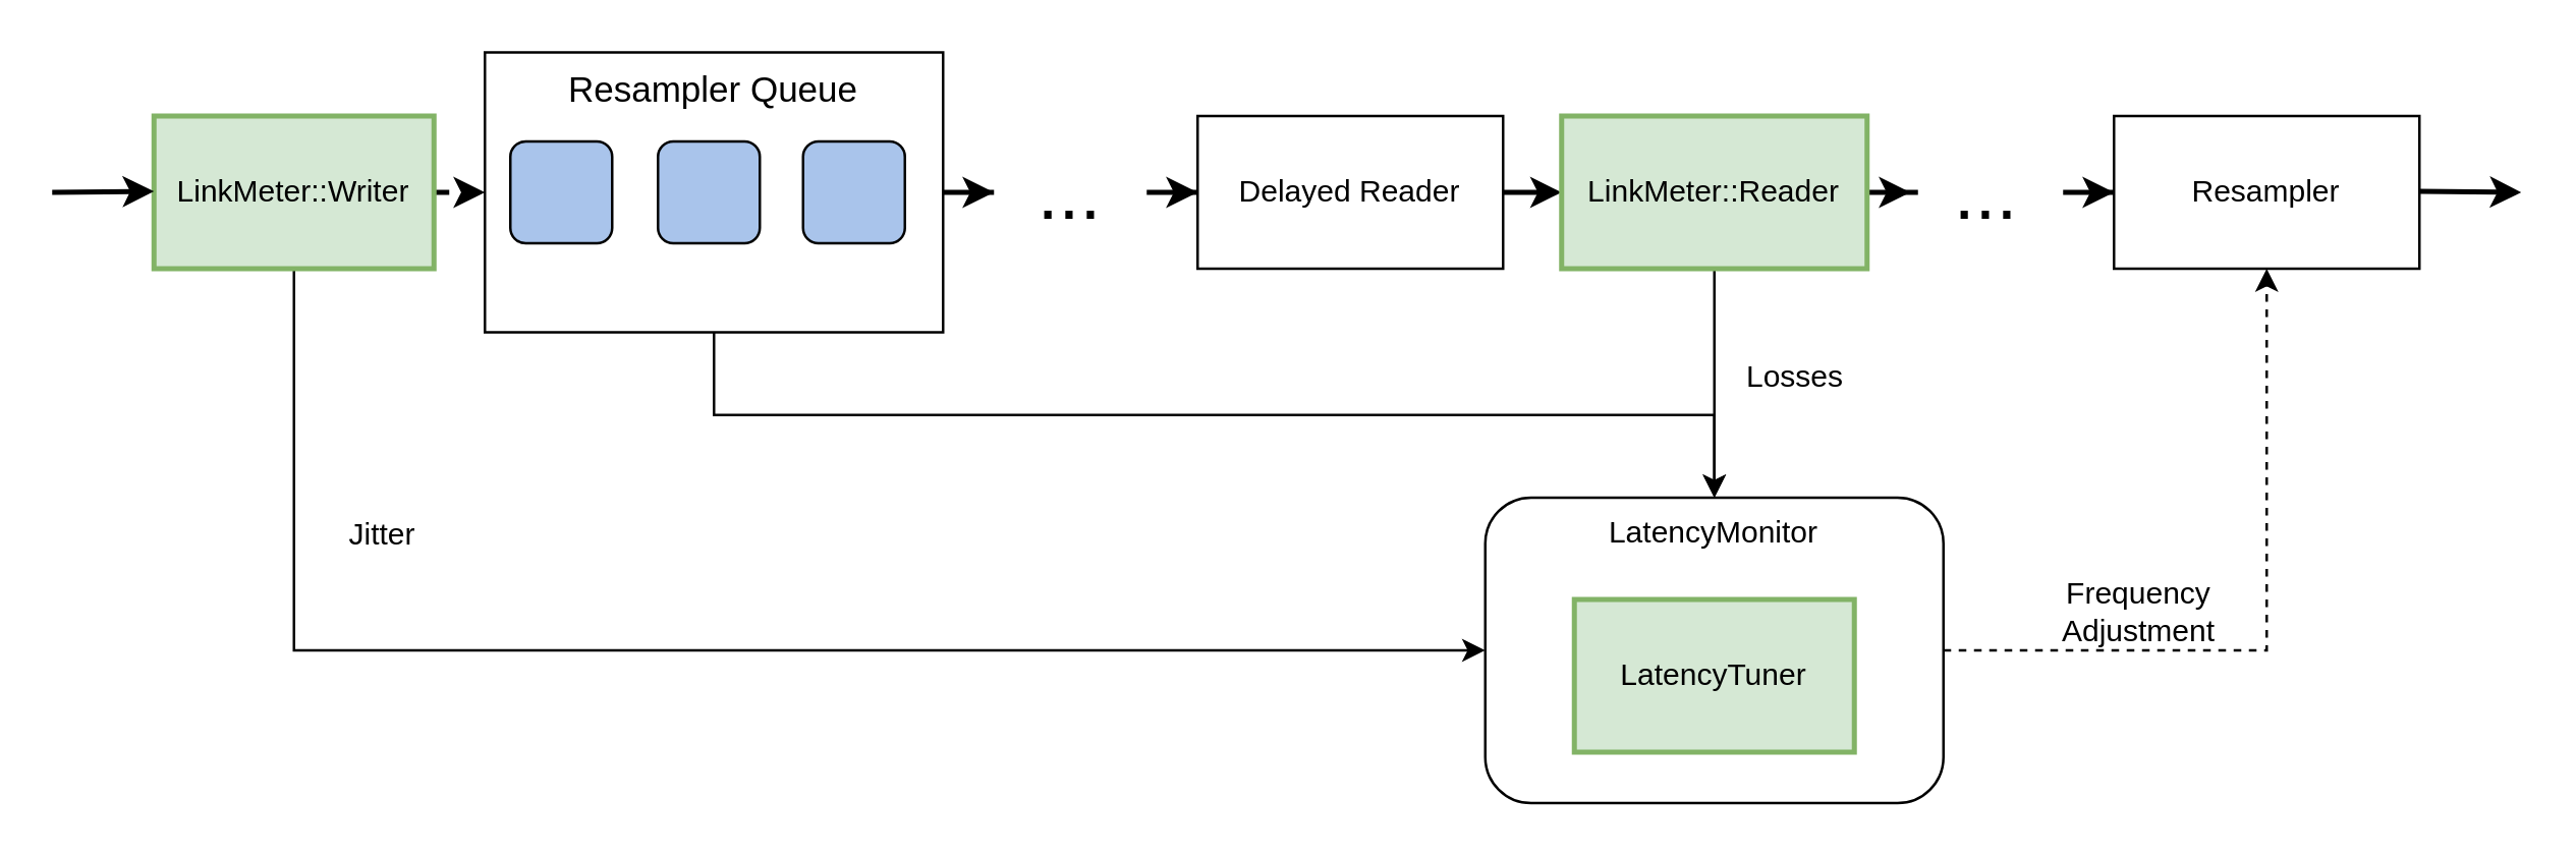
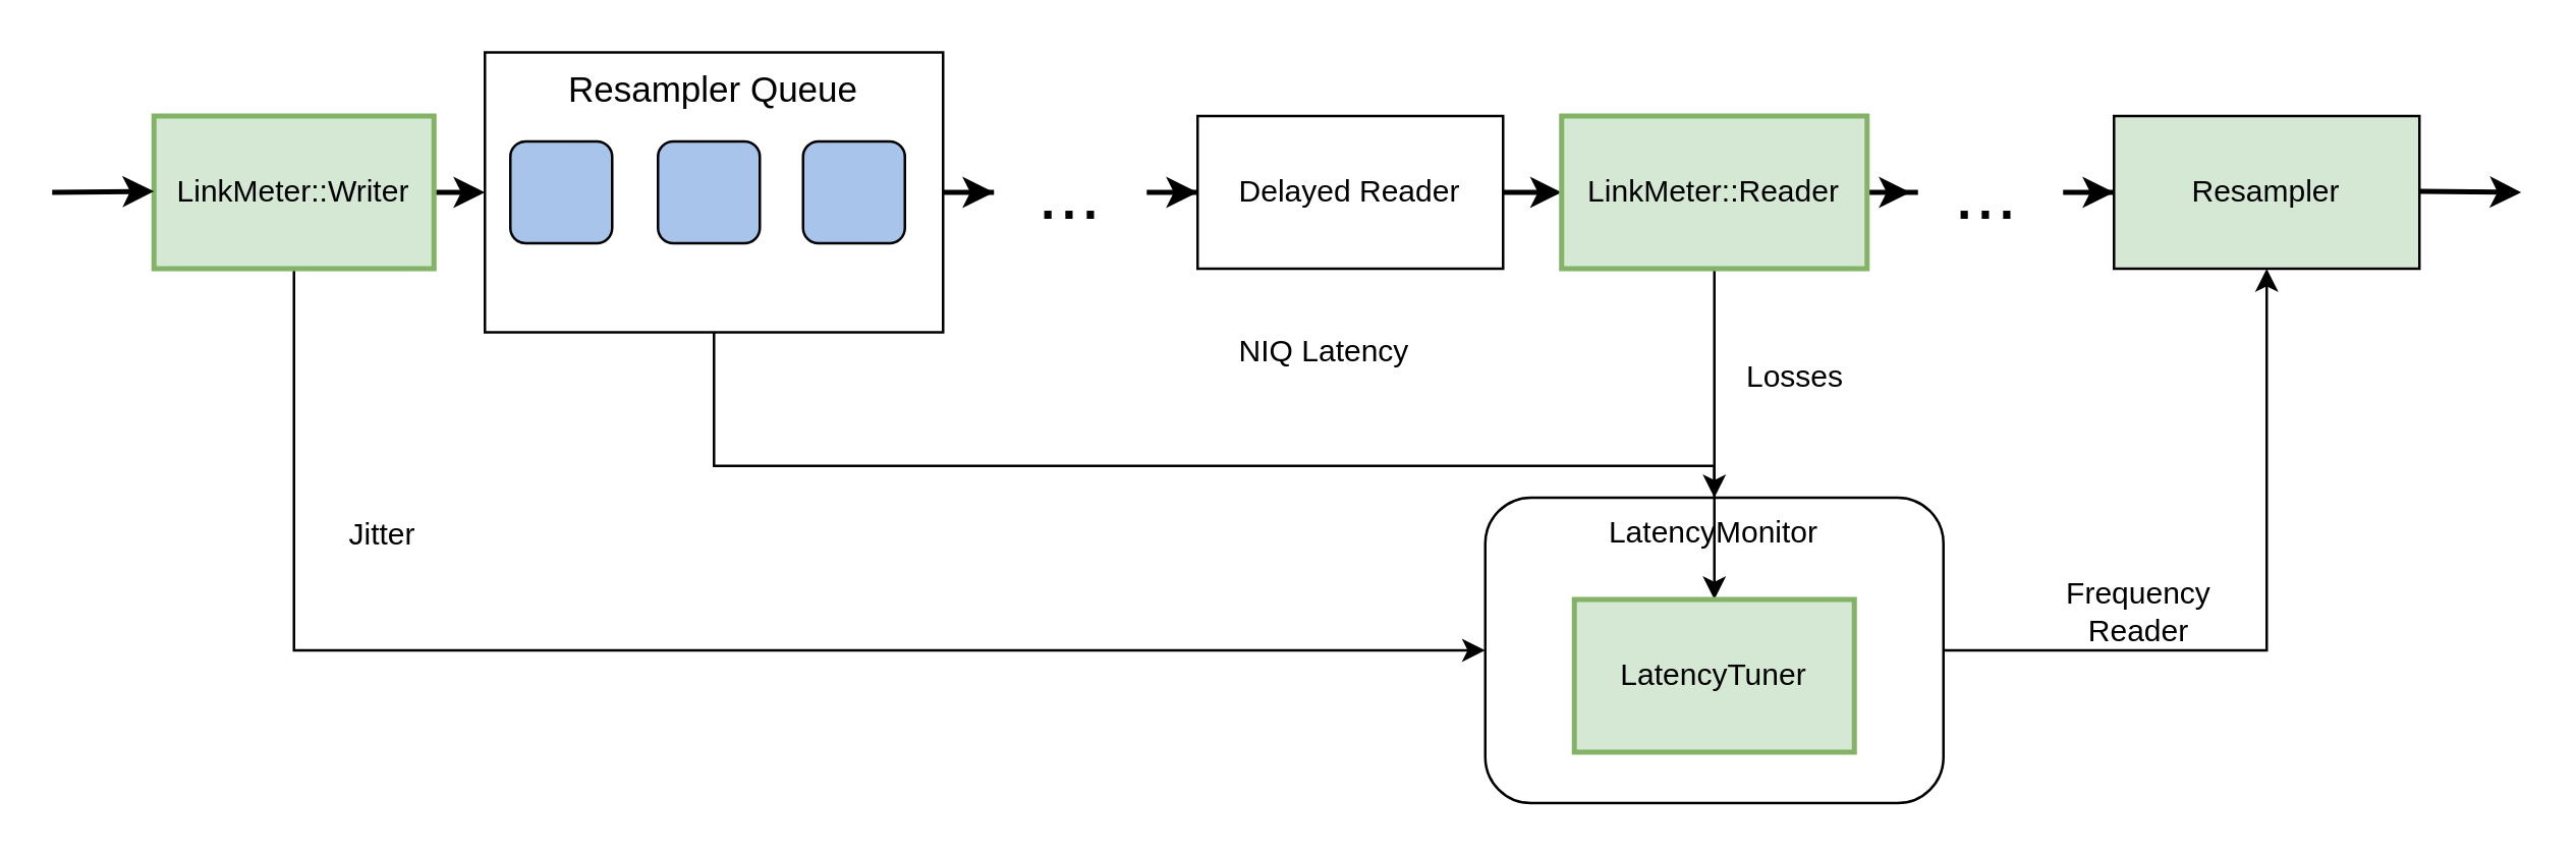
- <mxCell id="2" style="edgeStyle=orthogonalEdgeStyle;rounded=0;orthogonalLoop=1;jettySize=auto;html=1;exitX=1;exitY=0.5;exitDx=0;exitDy=0;entryX=0;entryY=0.5;entryDx=0;entryDy=0;strokeWidth=2;dashed=1;" edge="1" parent="1" source="4" target="6"><mxGeometry relative="1" as="geometry" /></mxCell>
+ <mxCell id="2" style="edgeStyle=orthogonalEdgeStyle;rounded=0;orthogonalLoop=1;jettySize=auto;html=1;exitX=1;exitY=0.5;exitDx=0;exitDy=0;entryX=0;entryY=0.5;entryDx=0;entryDy=0;strokeWidth=2;" edge="1" parent="1" source="4" target="6"><mxGeometry relative="1" as="geometry" /></mxCell>
- <mxCell id="18" value="&lt;div&gt;Resampler&lt;/div&gt;" style="whiteSpace=wrap;html=1;flipH=0;" vertex="1" parent="1"><mxGeometry x="830" y="45" width="120" height="60" as="geometry" /></mxCell>
+ <mxCell id="18" value="&lt;div&gt;Resampler&lt;/div&gt;" style="whiteSpace=wrap;html=1;flipH=0;fillColor=#d5e8d4;" vertex="1" parent="1"><mxGeometry x="830" y="45" width="120" height="60" as="geometry" /></mxCell>
+ <mxCell id="29" value="NIQ Latency" style="text;html=1;align=center;verticalAlign=middle;whiteSpace=wrap;rounded=0;" vertex="1" parent="1"><mxGeometry x="480" y="115" width="80" height="45" as="geometry" /></mxCell>
- <mxCell id="24" style="edgeStyle=orthogonalEdgeStyle;rounded=0;orthogonalLoop=1;jettySize=auto;html=1;exitX=0.5;exitY=1;exitDx=0;exitDy=0;entryX=0.5;entryY=0;entryDx=0;entryDy=0;" edge="1" parent="1" source="6" target="21"><mxGeometry relative="1" as="geometry" /></mxCell>
+ <mxCell id="24" style="edgeStyle=orthogonalEdgeStyle;rounded=0;orthogonalLoop=1;jettySize=auto;html=1;exitX=0.5;exitY=1;exitDx=0;exitDy=0;" edge="1" parent="1" source="6" target="28"><mxGeometry relative="1" as="geometry" /></mxCell>
- <mxCell id="27" value="Frequency Adjustment" style="text;html=1;align=center;verticalAlign=middle;whiteSpace=wrap;rounded=0;" vertex="1" parent="1"><mxGeometry x="800" y="215" width="80" height="50" as="geometry" /></mxCell>
+ <mxCell id="27" value="Frequency Reader" style="text;html=1;align=center;verticalAlign=middle;whiteSpace=wrap;rounded=0;" vertex="1" parent="1"><mxGeometry x="800" y="215" width="80" height="50" as="geometry" /></mxCell>
- <mxCell id="20" value="" style="edgeStyle=orthogonalEdgeStyle;rounded=0;orthogonalLoop=1;jettySize=auto;html=1;exitX=1;exitY=0.5;exitDx=0;exitDy=0;entryX=0.5;entryY=1;entryDx=0;entryDy=0;dashed=1;" edge="1" parent="1" source="21" target="18"><mxGeometry relative="1" as="geometry" /></mxCell>
+ <mxCell id="20" value="" style="edgeStyle=orthogonalEdgeStyle;rounded=0;orthogonalLoop=1;jettySize=auto;html=1;exitX=1;exitY=0.5;exitDx=0;exitDy=0;entryX=0.5;entryY=1;entryDx=0;entryDy=0;" edge="1" parent="1" source="21" target="18"><mxGeometry relative="1" as="geometry" /></mxCell>
